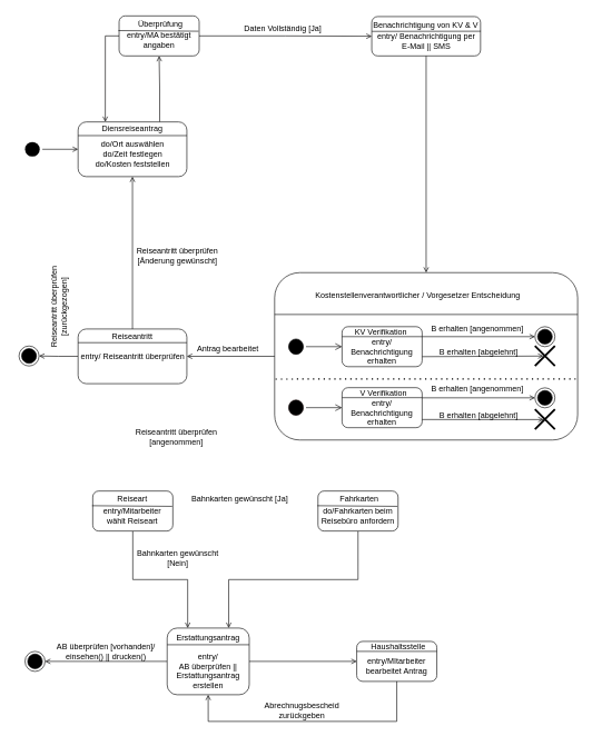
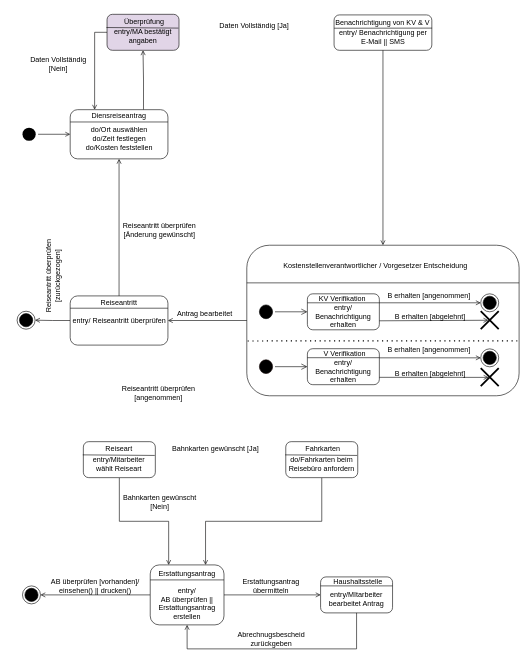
- <mxCell id="64" value="&lt;div&gt;&lt;br&gt;&lt;/div&gt;&lt;div&gt;entry/MA bestätigt angaben&lt;br&gt;&lt;/div&gt;" style="rounded=1;whiteSpace=wrap;html=1;" parent="1" vertex="1"><mxGeometry x="177.96" y="23" width="120" height="60" as="geometry" /></mxCell>
+ <mxCell id="64" value="&lt;div&gt;&lt;br&gt;&lt;/div&gt;&lt;div&gt;entry/MA bestätigt angaben&lt;br&gt;&lt;/div&gt;" style="rounded=1;whiteSpace=wrap;html=1;fillColor=#e1d5e7;" parent="1" vertex="1"><mxGeometry x="177.96" y="23" width="120" height="60" as="geometry" /></mxCell>
- <mxCell id="62" style="rounded=0;orthogonalLoop=1;jettySize=auto;html=1;exitX=1;exitY=0.5;exitDx=0;exitDy=0;entryX=0;entryY=0.5;entryDx=0;entryDy=0;strokeColor=#030000;endArrow=open;endFill=0;edgeStyle=orthogonalEdgeStyle;" parent="1" source="64" target="2" edge="1"><mxGeometry relative="1" as="geometry" /></mxCell>
+ <mxCell id="67" value="Daten Vollständig&lt;br&gt;[Nein]" style="text;html=1;strokeColor=none;fillColor=none;align=center;verticalAlign=middle;whiteSpace=wrap;rounded=0;" parent="1" vertex="1"><mxGeometry x="42.48" y="88" width="110" height="36" as="geometry" /></mxCell>
+ <mxCell id="54" value="Erstattungsantrag übermitteln" style="text;html=1;strokeColor=none;fillColor=none;align=center;verticalAlign=middle;whiteSpace=wrap;rounded=0;" parent="1" vertex="1"><mxGeometry x="382" y="961" width="139" height="30" as="geometry" /></mxCell>
